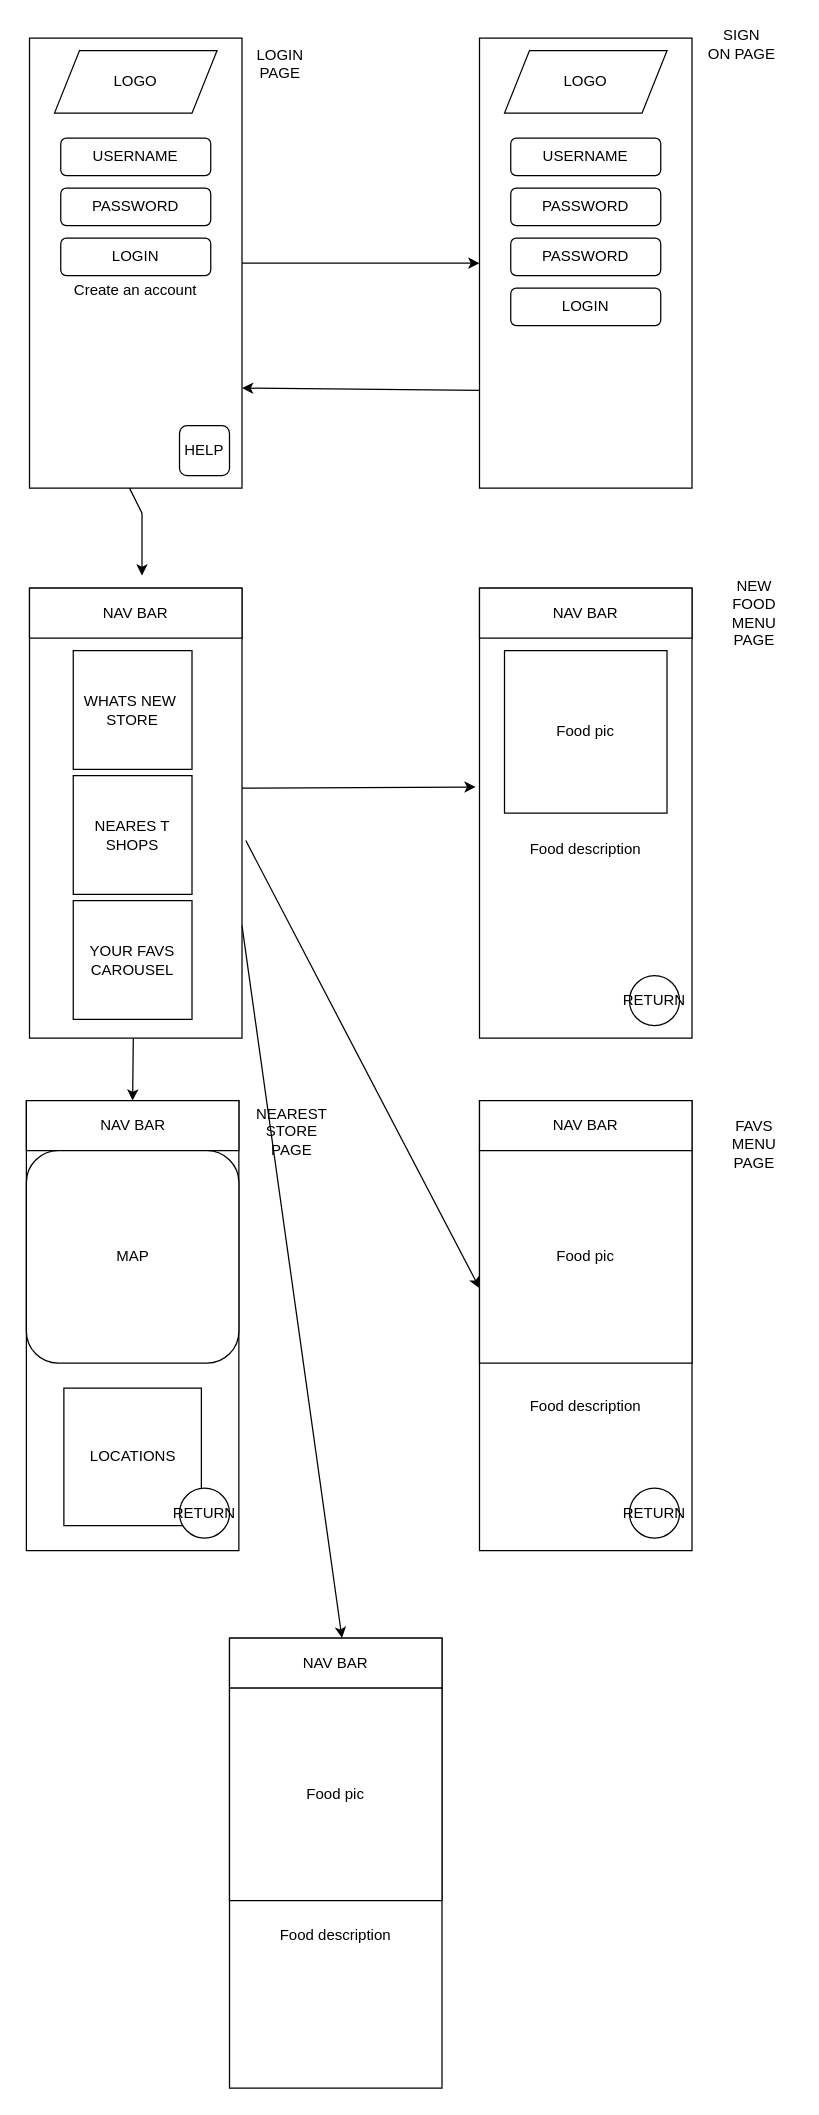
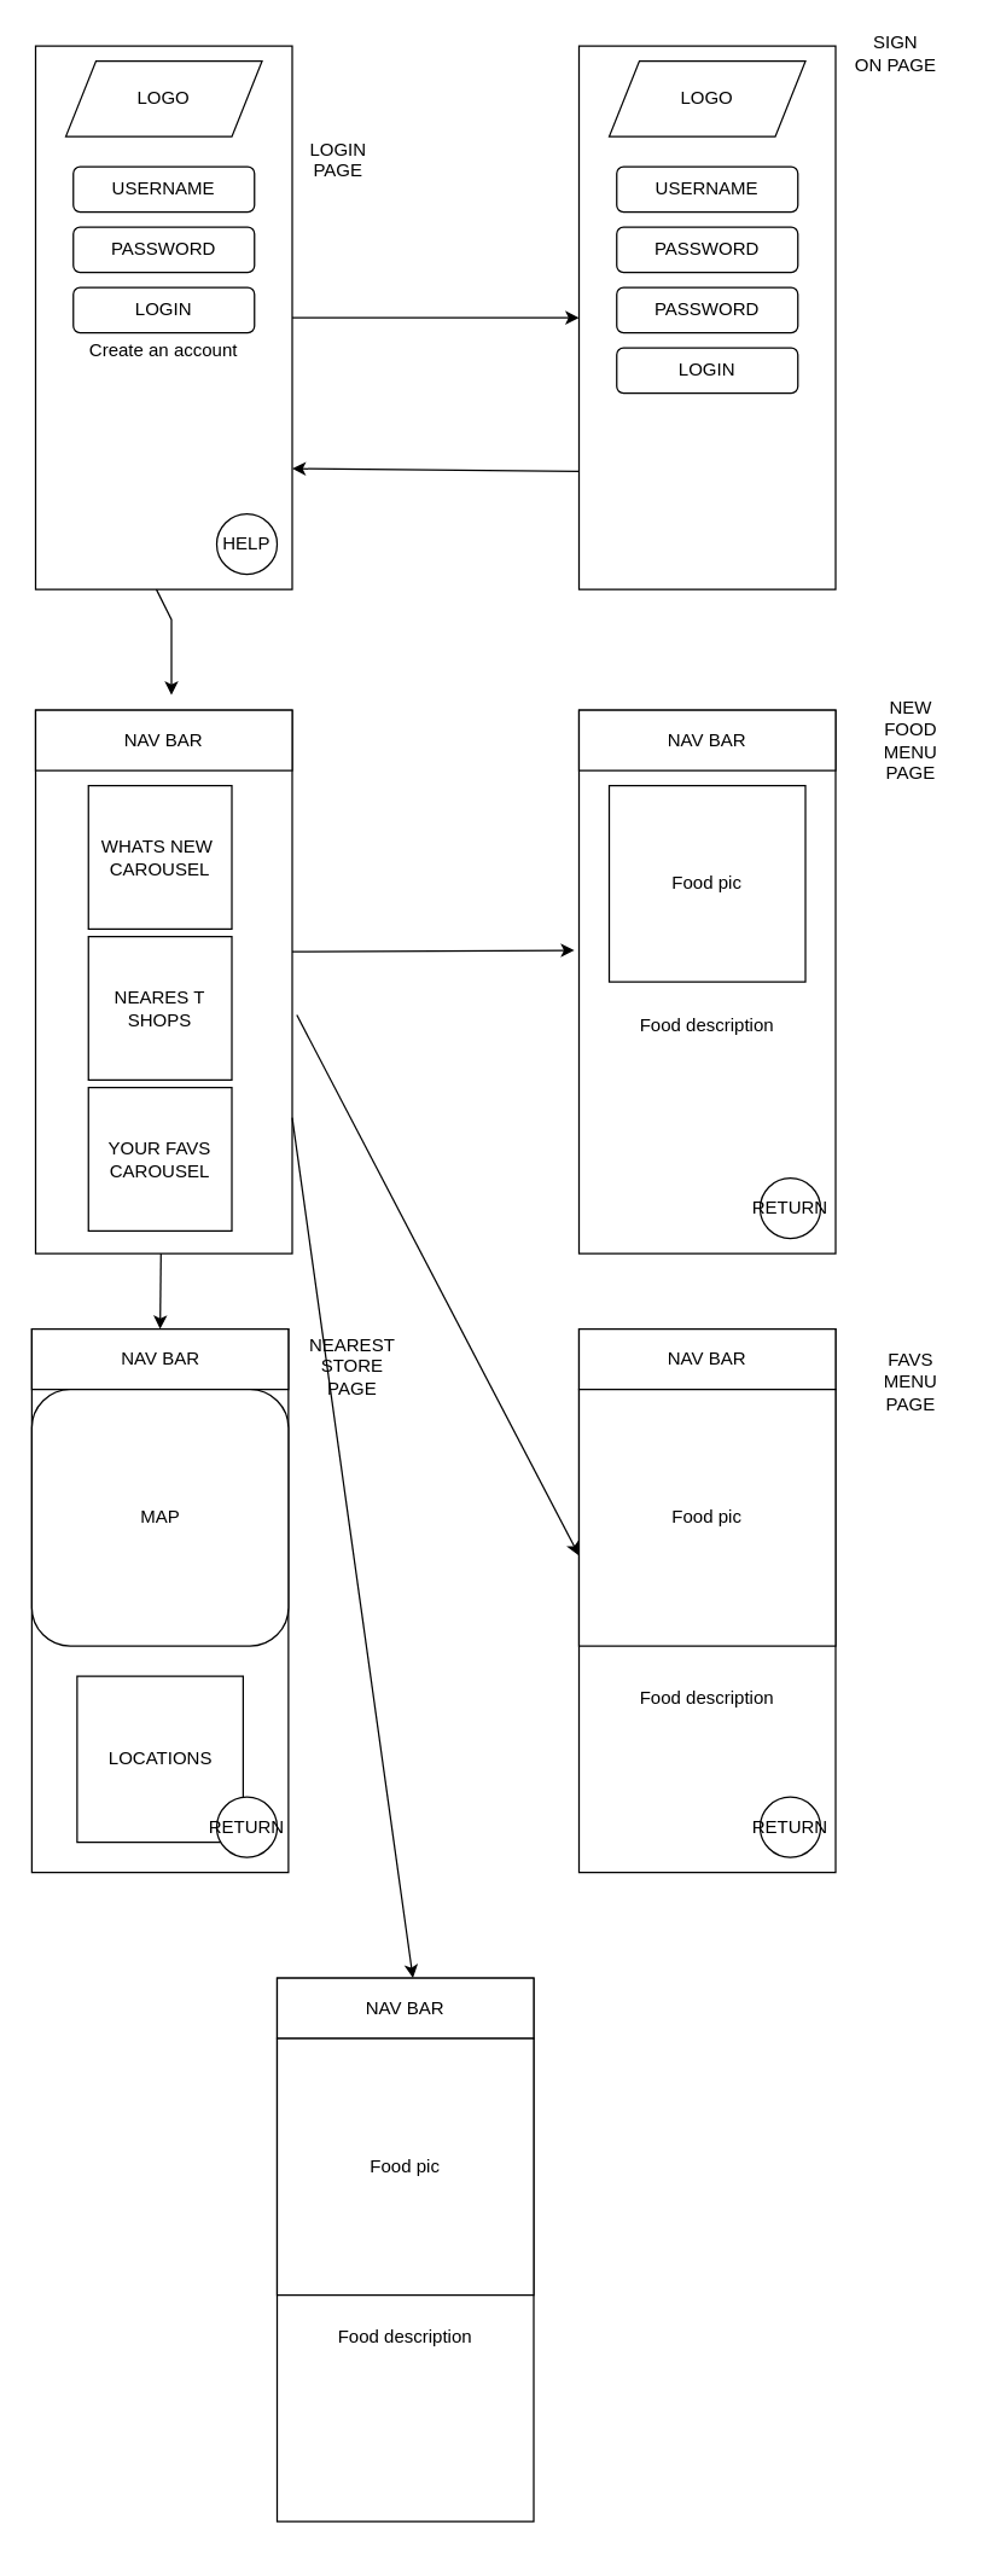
- <mxCell id="29" value="&lt;div style=&quot;text-align: center&quot;&gt;&lt;span&gt;&lt;font face=&quot;helvetica&quot;&gt;LOGIN&lt;/font&gt;&lt;/span&gt;&lt;/div&gt;&lt;div style=&quot;text-align: center&quot;&gt;&lt;span&gt;&lt;font face=&quot;helvetica&quot;&gt;PAGE&lt;/font&gt;&lt;/span&gt;&lt;/div&gt;" style="text;whiteSpace=wrap;html=1;" vertex="1" parent="1"><mxGeometry x="203" y="30" width="60" height="40" as="geometry" /></mxCell>
+ <mxCell id="29" value="&lt;div style=&quot;text-align: center&quot;&gt;&lt;span&gt;&lt;font face=&quot;helvetica&quot;&gt;LOGIN&lt;/font&gt;&lt;/span&gt;&lt;/div&gt;&lt;div style=&quot;text-align: center&quot;&gt;&lt;span&gt;&lt;font face=&quot;helvetica&quot;&gt;PAGE&lt;/font&gt;&lt;/span&gt;&lt;/div&gt;" style="text;whiteSpace=wrap;html=1;" vertex="1" parent="1"><mxGeometry x="203" y="85" width="60" height="40" as="geometry" /></mxCell>
- <mxCell id="5" value="HELP" style="whiteSpace=wrap;html=1;aspect=fixed;rounded=1;" vertex="1" parent="1"><mxGeometry x="143" y="340" width="40" height="40" as="geometry" /></mxCell>
+ <mxCell id="5" value="HELP" style="ellipse;whiteSpace=wrap;html=1;aspect=fixed;" vertex="1" parent="1"><mxGeometry x="143" y="340" width="40" height="40" as="geometry" /></mxCell>
- <mxCell id="18" value="WHATS NEW&amp;nbsp;&lt;br&gt;STORE&lt;br&gt;" style="whiteSpace=wrap;html=1;aspect=fixed;" vertex="1" parent="1"><mxGeometry x="58" y="520" width="95" height="95" as="geometry" /></mxCell>
+ <mxCell id="18" value="WHATS NEW&amp;nbsp;&lt;br&gt;CAROUSEL&lt;br&gt;" style="whiteSpace=wrap;html=1;aspect=fixed;" vertex="1" parent="1"><mxGeometry x="58" y="520" width="95" height="95" as="geometry" /></mxCell>
